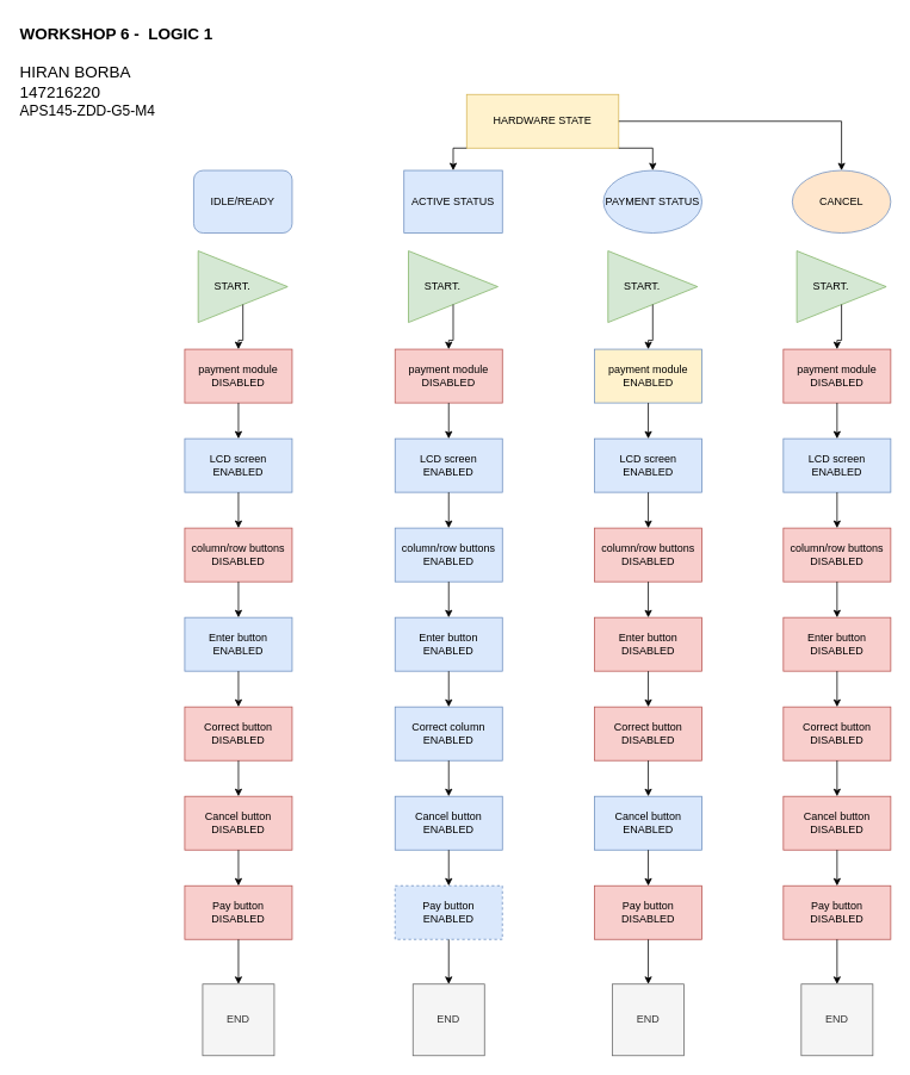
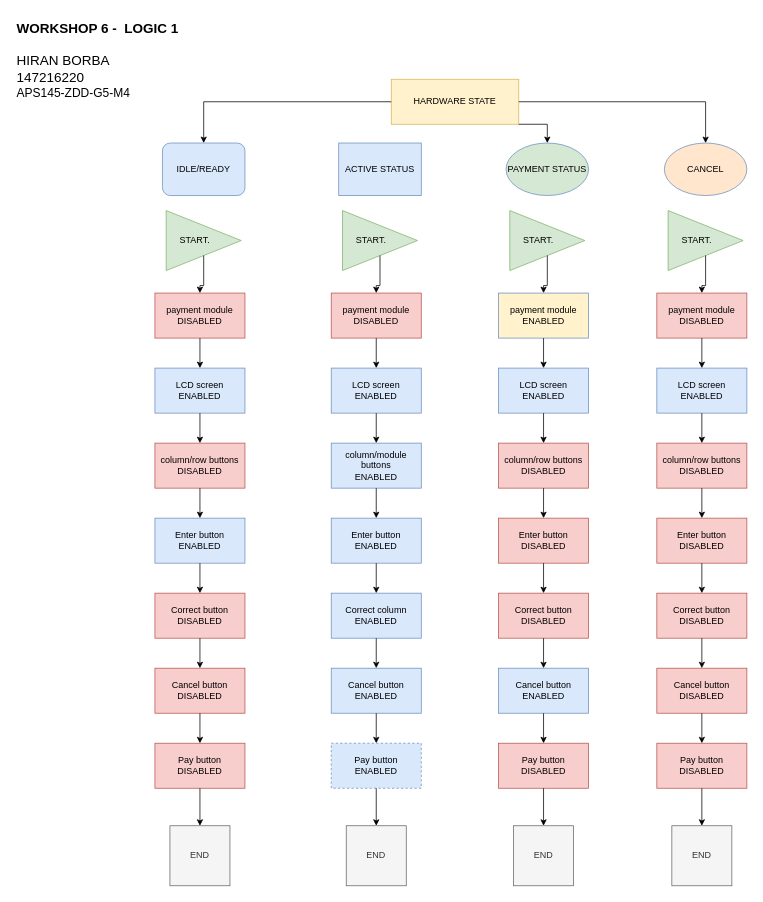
+ <mxCell id="23" style="edgeStyle=orthogonalEdgeStyle;rounded=0;orthogonalLoop=1;jettySize=auto;html=1;entryX=0.5;entryY=0;entryDx=0;entryDy=0;" parent="2" source="3" target="6" edge="1"><mxGeometry relative="1" as="geometry" /></mxCell>
- <mxCell id="43" style="edgeStyle=orthogonalEdgeStyle;rounded=0;orthogonalLoop=1;jettySize=auto;html=1;entryX=0.5;entryY=0;entryDx=0;entryDy=0;" parent="2" source="3" target="26" edge="1"><mxGeometry relative="1" as="geometry"><Array as="points"><mxPoint x="355" y="85" /><mxPoint x="300" y="85" /></Array></mxGeometry></mxCell>
- <mxCell id="46" value="PAYMENT STATUS" style="ellipse;whiteSpace=wrap;html=1;fillColor=#dae8fc;strokeColor=#6c8ebf;" parent="44" vertex="1"><mxGeometry x="10" width="110" height="70" as="geometry" /></mxCell>
+ <mxCell id="46" value="PAYMENT STATUS" style="ellipse;whiteSpace=wrap;html=1;fillColor=#d5e8d4;strokeColor=#6c8ebf;" parent="44" vertex="1"><mxGeometry x="10" width="110" height="70" as="geometry" /></mxCell>
- <mxCell id="31" value="column/row buttons&lt;br&gt;ENABLED" style="rounded=0;whiteSpace=wrap;html=1;fillColor=#dae8fc;strokeColor=#6c8ebf;" parent="24" vertex="1"><mxGeometry y="400" width="120" height="60" as="geometry" /></mxCell>
+ <mxCell id="31" value="column/module buttons&lt;br&gt;ENABLED" style="rounded=0;whiteSpace=wrap;html=1;fillColor=#dae8fc;strokeColor=#6c8ebf;" parent="24" vertex="1"><mxGeometry y="400" width="120" height="60" as="geometry" /></mxCell>
